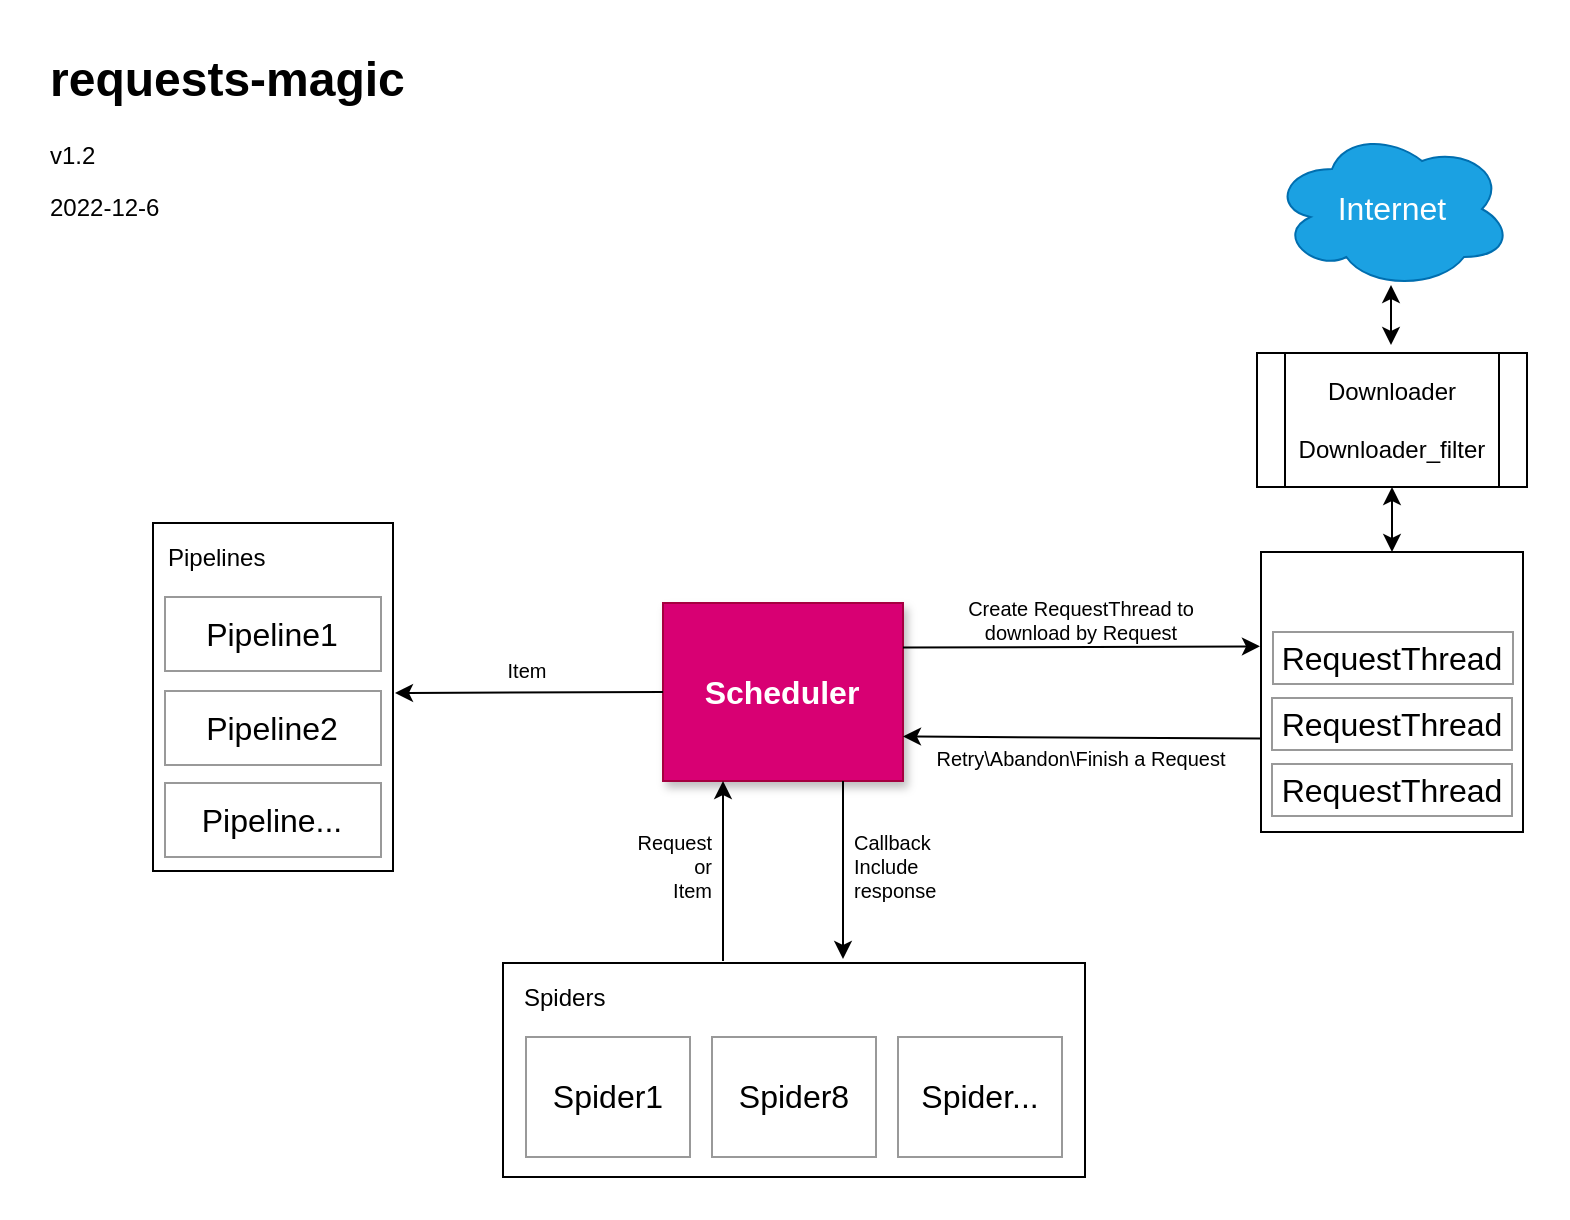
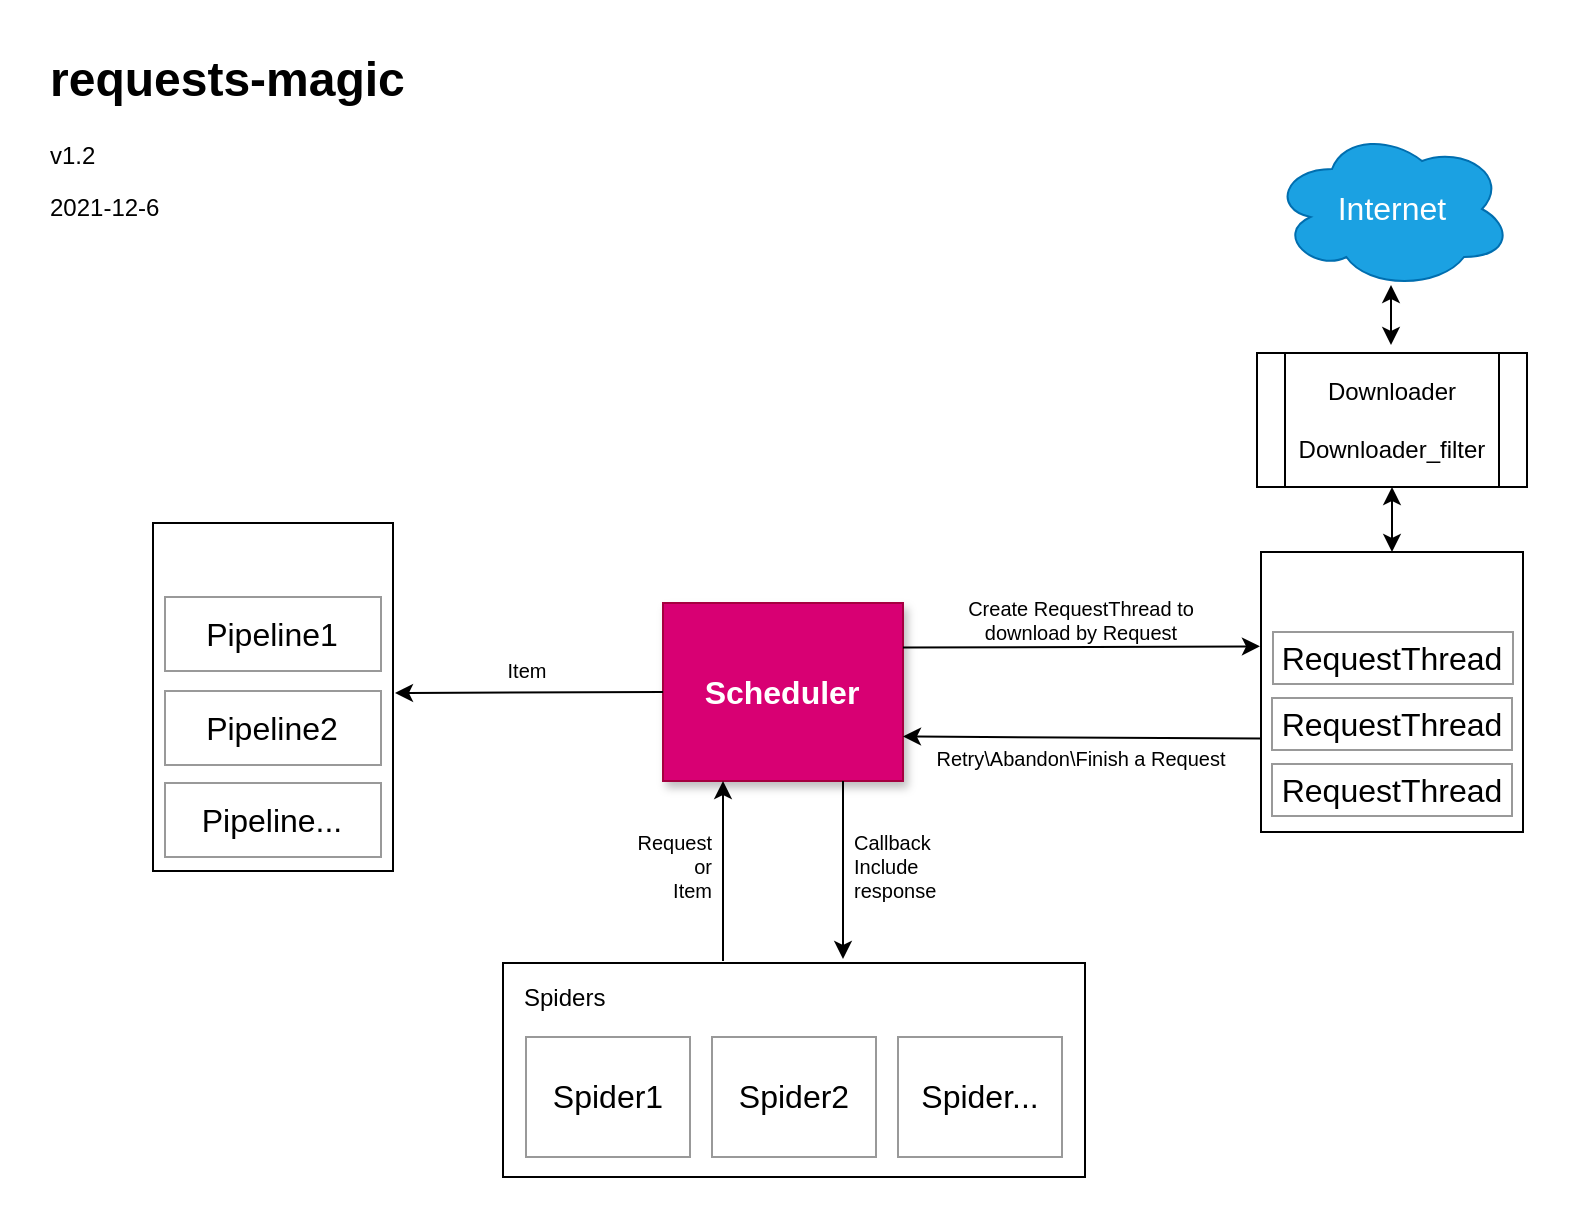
- <mxCell id="35" value="&lt;h1&gt;requests-magic&lt;/h1&gt;&lt;p&gt;v1.2&lt;/p&gt;&lt;p&gt;2022-12-6&lt;/p&gt;" style="text;html=1;strokeColor=none;fillColor=none;spacing=5;spacingTop=-20;whiteSpace=wrap;overflow=hidden;rounded=0;shadow=0;glass=0;sketch=0;fontSize=12;opacity=40;" vertex="1" parent="1"><mxGeometry x="20" y="20" width="190" height="101" as="geometry" /></mxCell>
+ <mxCell id="35" value="&lt;h1&gt;requests-magic&lt;/h1&gt;&lt;p&gt;v1.2&lt;/p&gt;&lt;p&gt;2021-12-6&lt;/p&gt;" style="text;html=1;strokeColor=none;fillColor=none;spacing=5;spacingTop=-20;whiteSpace=wrap;overflow=hidden;rounded=0;shadow=0;glass=0;sketch=0;fontSize=12;opacity=40;" vertex="1" parent="1"><mxGeometry x="20" y="20" width="190" height="101" as="geometry" /></mxCell>
- <mxCell id="17" value="Pipelines" style="text;html=1;strokeColor=none;fillColor=none;align=left;verticalAlign=middle;whiteSpace=wrap;rounded=0;shadow=0;glass=0;sketch=0;fontSize=12;" vertex="1" parent="15"><mxGeometry x="6" y="3" width="108" height="30" as="geometry" /></mxCell>
- <mxCell id="8" value="Spider8" style="rounded=0;whiteSpace=wrap;html=1;fontSize=16;glass=0;shadow=0;sketch=0;opacity=40;" vertex="1" parent="3"><mxGeometry x="104.5" y="37" width="82" height="60" as="geometry" /></mxCell>
+ <mxCell id="8" value="Spider2" style="rounded=0;whiteSpace=wrap;html=1;fontSize=16;glass=0;shadow=0;sketch=0;opacity=40;" vertex="1" parent="3"><mxGeometry x="104.5" y="37" width="82" height="60" as="geometry" /></mxCell>
